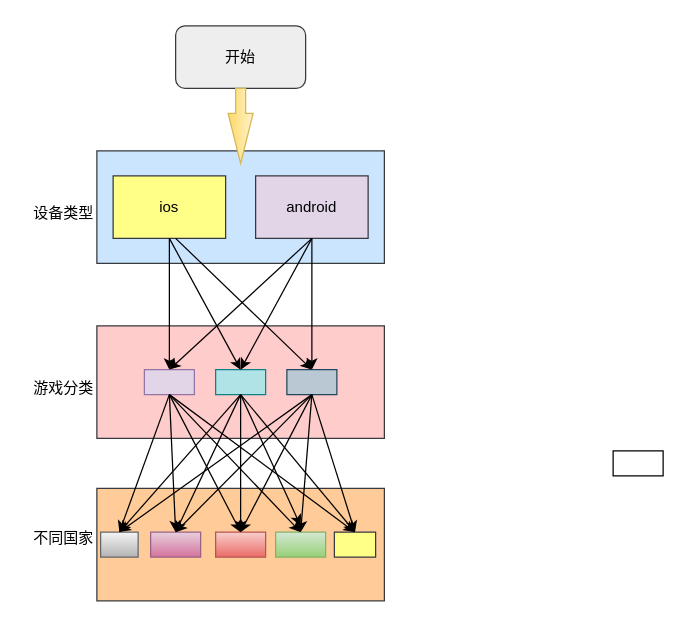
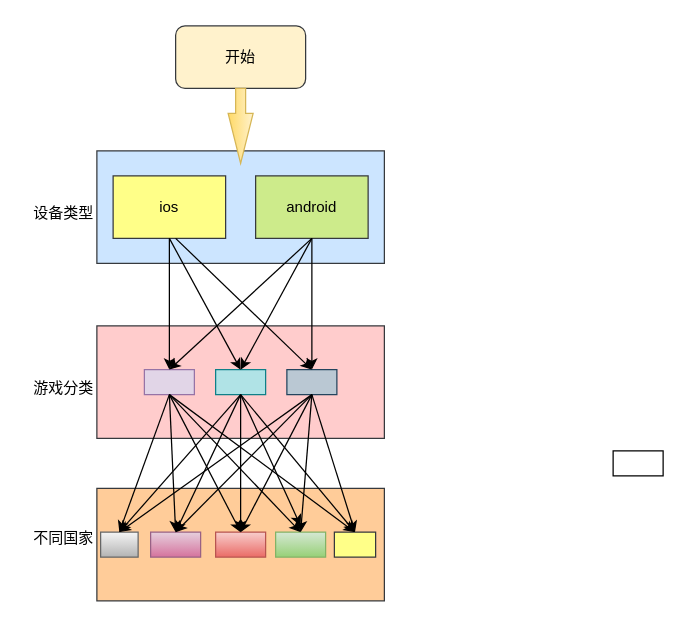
- <mxCell id="2" value="开始" style="rounded=1;whiteSpace=wrap;html=1;fillColor=#eeeeee;strokeColor=#36393d;" vertex="1" parent="1"><mxGeometry x="140" y="20" width="104" height="50" as="geometry" /></mxCell>
+ <mxCell id="2" value="开始" style="rounded=1;whiteSpace=wrap;html=1;fillColor=#fff2cc;strokeColor=#36393d;" vertex="1" parent="1"><mxGeometry x="140" y="20" width="104" height="50" as="geometry" /></mxCell>
- <mxCell id="6" value="android" style="rounded=0;whiteSpace=wrap;html=1;fillColor=#e1d5e7;strokeColor=#36393d;" vertex="1" parent="1"><mxGeometry x="204" y="140" width="90" height="50" as="geometry" /></mxCell>
+ <mxCell id="6" value="android" style="rounded=0;whiteSpace=wrap;html=1;fillColor=#cdeb8b;strokeColor=#36393d;" vertex="1" parent="1"><mxGeometry x="204" y="140" width="90" height="50" as="geometry" /></mxCell>
